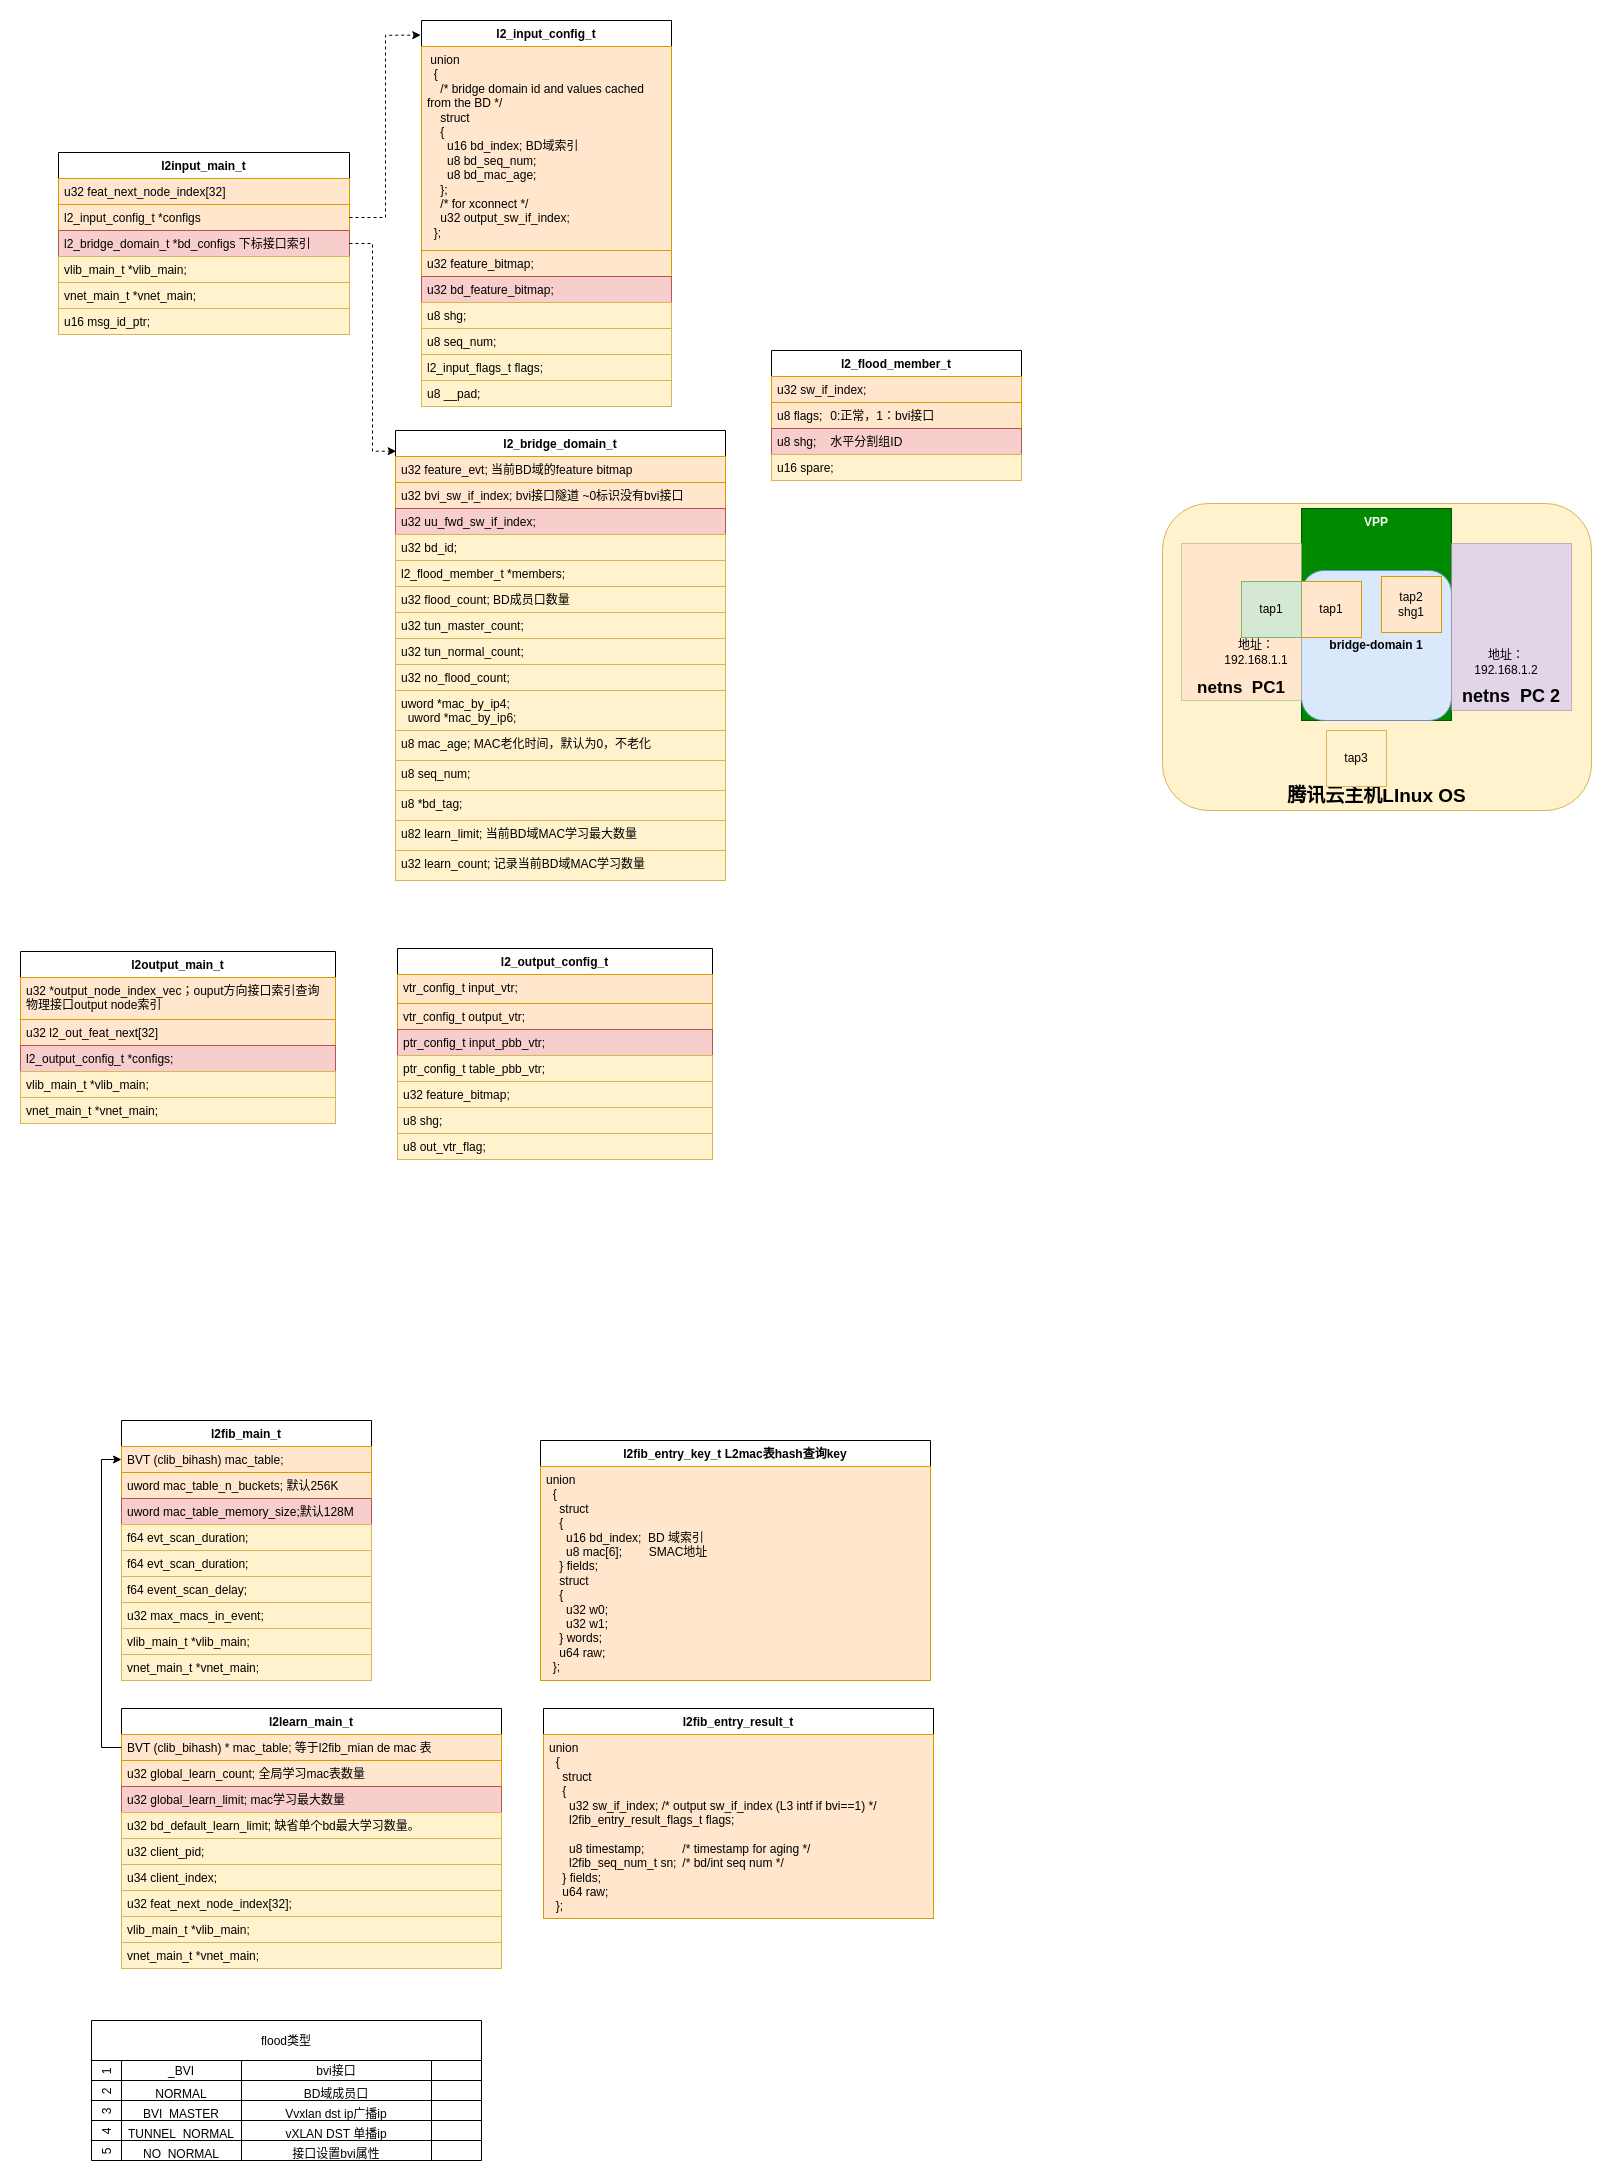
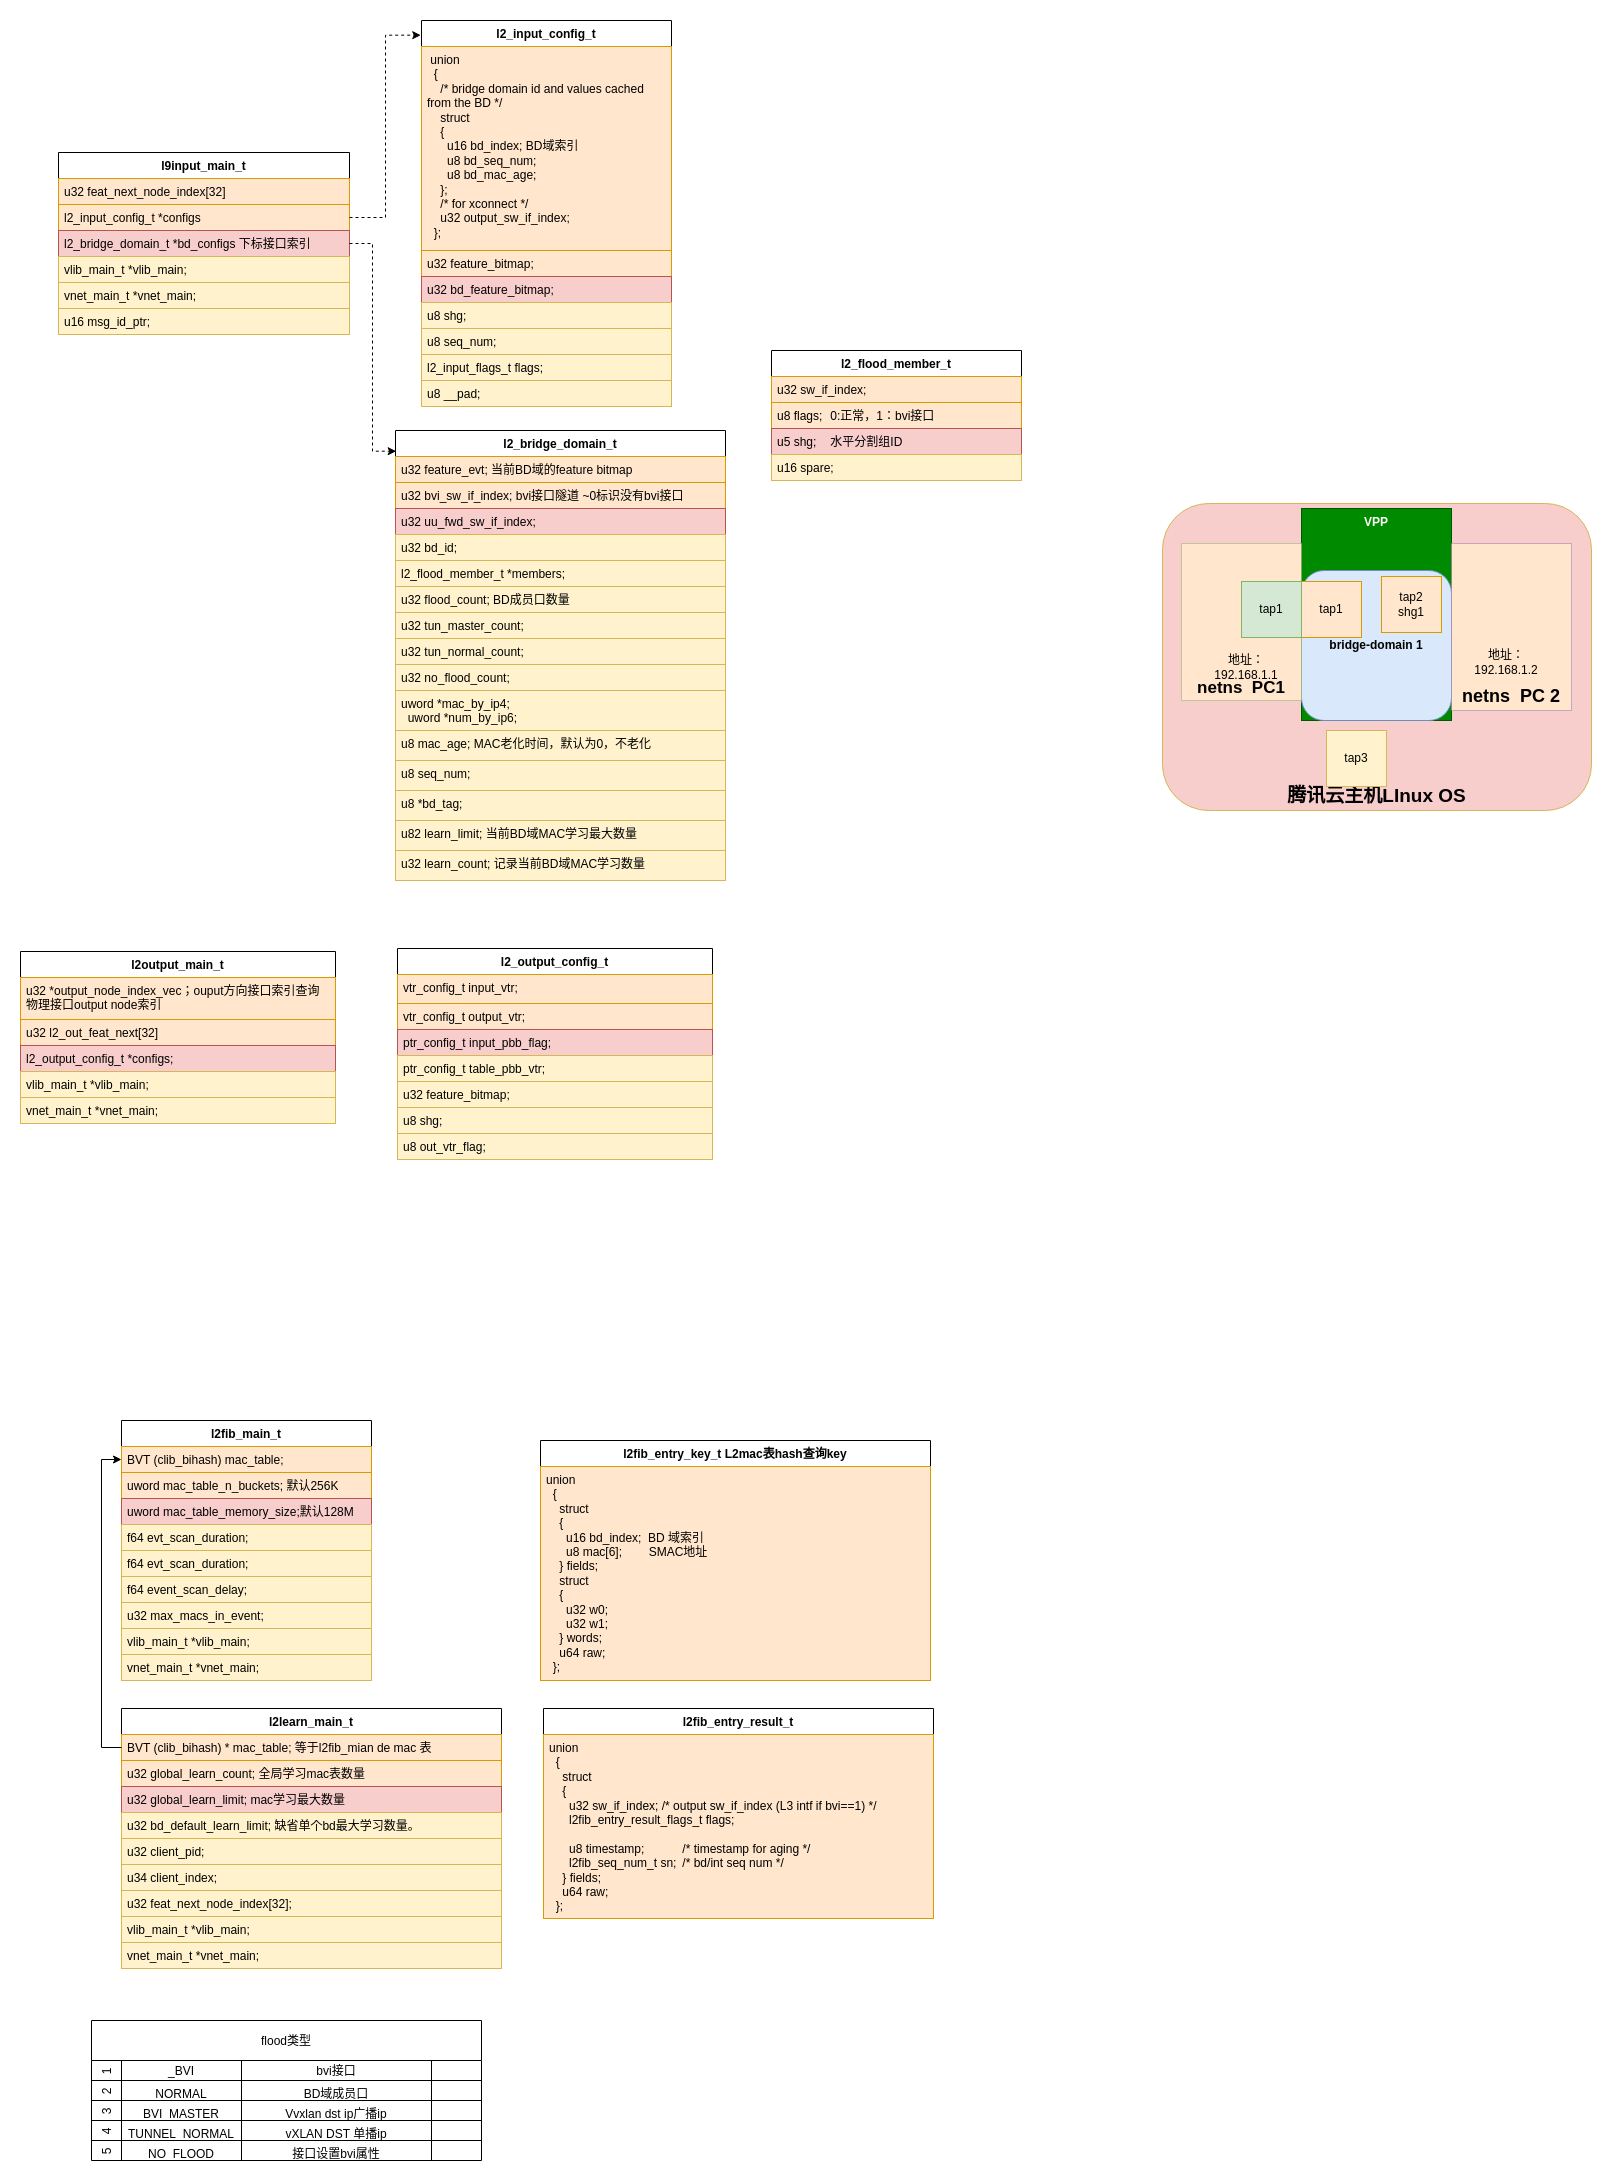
- <mxCell id="7" value="l2input_main_t" style="swimlane;fontStyle=1;align=center;verticalAlign=top;childLayout=stackLayout;horizontal=1;startSize=26;horizontalStack=0;resizeParent=1;resizeParentMax=0;resizeLast=0;collapsible=1;marginBottom=0;whiteSpace=wrap;html=1;" parent="1" vertex="1"><mxGeometry x="58" y="152" width="291" height="182" as="geometry" /></mxCell>
+ <mxCell id="7" value="l9input_main_t" style="swimlane;fontStyle=1;align=center;verticalAlign=top;childLayout=stackLayout;horizontal=1;startSize=26;horizontalStack=0;resizeParent=1;resizeParentMax=0;resizeLast=0;collapsible=1;marginBottom=0;whiteSpace=wrap;html=1;" parent="1" vertex="1"><mxGeometry x="58" y="152" width="291" height="182" as="geometry" /></mxCell>
- <mxCell id="73" value="u8 shg;&lt;span style=&quot;white-space:pre&quot;&gt;&#09;&lt;/span&gt;水平分割组ID" style="text;strokeColor=#b85450;fillColor=#f8cecc;align=left;verticalAlign=top;spacingLeft=4;spacingRight=4;overflow=hidden;rotatable=0;points=[[0,0.5],[1,0.5]];portConstraint=eastwest;whiteSpace=wrap;html=1;" parent="70" vertex="1"><mxGeometry y="78" width="250" height="26" as="geometry" /></mxCell>
+ <mxCell id="73" value="u5 shg;&lt;span style=&quot;white-space:pre&quot;&gt;&#09;&lt;/span&gt;水平分割组ID" style="text;strokeColor=#b85450;fillColor=#f8cecc;align=left;verticalAlign=top;spacingLeft=4;spacingRight=4;overflow=hidden;rotatable=0;points=[[0,0.5],[1,0.5]];portConstraint=eastwest;whiteSpace=wrap;html=1;" parent="70" vertex="1"><mxGeometry y="78" width="250" height="26" as="geometry" /></mxCell>
- <mxCell id="5" value="&lt;div style=&quot;font-size: 18px;&quot;&gt;&lt;br style=&quot;font-size: 18px;&quot;&gt;&lt;/div&gt;&lt;div style=&quot;font-size: 18px;&quot;&gt;&lt;br style=&quot;font-size: 18px;&quot;&gt;&lt;/div&gt;&lt;div style=&quot;font-size: 18px;&quot;&gt;&lt;br style=&quot;font-size: 18px;&quot;&gt;&lt;/div&gt;&lt;div style=&quot;font-size: 18px;&quot;&gt;&lt;br style=&quot;font-size: 18px;&quot;&gt;&lt;/div&gt;&lt;div style=&quot;font-size: 18px;&quot;&gt;&lt;br style=&quot;font-size: 18px;&quot;&gt;&lt;/div&gt;&lt;div style=&quot;font-size: 18px;&quot;&gt;&lt;br style=&quot;font-size: 18px;&quot;&gt;&lt;/div&gt;&lt;div style=&quot;font-size: 18px;&quot;&gt;&lt;br style=&quot;font-size: 18px;&quot;&gt;&lt;/div&gt;&lt;div style=&quot;font-size: 18px;&quot;&gt;netns&amp;nbsp; PC 2&lt;/div&gt;" style="rounded=0;whiteSpace=wrap;html=1;dashed=1;dashPattern=1 1;fillColor=#e1d5e7;strokeColor=#9673a6;verticalAlign=bottom;fontSize=18;fontStyle=1" parent="1" vertex="1"><mxGeometry x="1451" y="543" width="120" height="167" as="geometry" /></mxCell>
+ <mxCell id="5" value="&lt;div style=&quot;font-size: 18px;&quot;&gt;&lt;br style=&quot;font-size: 18px;&quot;&gt;&lt;/div&gt;&lt;div style=&quot;font-size: 18px;&quot;&gt;&lt;br style=&quot;font-size: 18px;&quot;&gt;&lt;/div&gt;&lt;div style=&quot;font-size: 18px;&quot;&gt;&lt;br style=&quot;font-size: 18px;&quot;&gt;&lt;/div&gt;&lt;div style=&quot;font-size: 18px;&quot;&gt;&lt;br style=&quot;font-size: 18px;&quot;&gt;&lt;/div&gt;&lt;div style=&quot;font-size: 18px;&quot;&gt;&lt;br style=&quot;font-size: 18px;&quot;&gt;&lt;/div&gt;&lt;div style=&quot;font-size: 18px;&quot;&gt;&lt;br style=&quot;font-size: 18px;&quot;&gt;&lt;/div&gt;&lt;div style=&quot;font-size: 18px;&quot;&gt;&lt;br style=&quot;font-size: 18px;&quot;&gt;&lt;/div&gt;&lt;div style=&quot;font-size: 18px;&quot;&gt;netns&amp;nbsp; PC 2&lt;/div&gt;" style="rounded=0;whiteSpace=wrap;html=1;dashed=1;dashPattern=1 1;fillColor=#ffe6cc;strokeColor=#9673a6;verticalAlign=bottom;fontSize=18;fontStyle=1;" parent="1" vertex="1"><mxGeometry x="1451" y="543" width="120" height="167" as="geometry" /></mxCell>
- <mxCell id="57" value="地址：192.168.1.1" style="text;html=1;align=center;verticalAlign=middle;whiteSpace=wrap;rounded=0;" parent="1" vertex="1"><mxGeometry x="1211" y="637" width="90" height="30" as="geometry" /></mxCell>
+ <mxCell id="57" value="地址：192.168.1.1" style="text;html=1;align=center;verticalAlign=middle;whiteSpace=wrap;rounded=0;" parent="1" vertex="1"><mxGeometry x="1201" y="652" width="90" height="30" as="geometry" /></mxCell>
- <mxCell id="32" value="&lt;div&gt;uword *mac_by_ip4;&lt;/div&gt;&lt;div&gt;&amp;nbsp; uword *mac_by_ip6;&lt;/div&gt;" style="text;strokeColor=#d6b656;fillColor=#fff2cc;align=left;verticalAlign=top;spacingLeft=4;spacingRight=4;overflow=hidden;rotatable=0;points=[[0,0.5],[1,0.5]];portConstraint=eastwest;whiteSpace=wrap;html=1;" parent="22" vertex="1"><mxGeometry y="260" width="330" height="40" as="geometry" /></mxCell>
+ <mxCell id="32" value="&lt;div&gt;uword *mac_by_ip4;&lt;/div&gt;&lt;div&gt;&amp;nbsp; uword *num_by_ip6;&lt;/div&gt;" style="text;strokeColor=#d6b656;fillColor=#fff2cc;align=left;verticalAlign=top;spacingLeft=4;spacingRight=4;overflow=hidden;rotatable=0;points=[[0,0.5],[1,0.5]];portConstraint=eastwest;whiteSpace=wrap;html=1;" parent="22" vertex="1"><mxGeometry y="260" width="330" height="40" as="geometry" /></mxCell>
- <mxCell id="2" value="腾讯云主机LInux OS" style="rounded=1;whiteSpace=wrap;html=1;fillColor=#fff2cc;strokeColor=#d6b656;verticalAlign=bottom;fontStyle=1;fontSize=19;" parent="1" vertex="1"><mxGeometry x="1162" y="503" width="429" height="307" as="geometry" /></mxCell>
+ <mxCell id="2" value="腾讯云主机LInux OS" style="rounded=1;whiteSpace=wrap;html=1;fillColor=#f8cecc;strokeColor=#d6b656;verticalAlign=bottom;fontStyle=1;fontSize=19;" parent="1" vertex="1"><mxGeometry x="1162" y="503" width="429" height="307" as="geometry" /></mxCell>
- <mxCell id="85" value="ptr_config_t input_pbb_vtr;" style="text;strokeColor=#b85450;fillColor=#f8cecc;align=left;verticalAlign=top;spacingLeft=4;spacingRight=4;overflow=hidden;rotatable=0;points=[[0,0.5],[1,0.5]];portConstraint=eastwest;whiteSpace=wrap;html=1;" vertex="1" parent="82"><mxGeometry y="81" width="315" height="26" as="geometry" /></mxCell>
+ <mxCell id="85" value="ptr_config_t input_pbb_flag;" style="text;strokeColor=#b85450;fillColor=#f8cecc;align=left;verticalAlign=top;spacingLeft=4;spacingRight=4;overflow=hidden;rotatable=0;points=[[0,0.5],[1,0.5]];portConstraint=eastwest;whiteSpace=wrap;html=1;" vertex="1" parent="82"><mxGeometry y="81" width="315" height="26" as="geometry" /></mxCell>
- <mxCell id="108" value="NO_NORMAL" style="swimlane;swimlaneHead=0;swimlaneBody=0;fontStyle=0;connectable=0;strokeColor=inherit;fillColor=none;startSize=0;collapsible=0;recursiveResize=0;expand=0;verticalAlign=top;" vertex="1" parent="107"><mxGeometry x="30" width="120" height="20" as="geometry"><mxRectangle width="120" height="20" as="alternateBounds" /></mxGeometry></mxCell>
+ <mxCell id="108" value="NO_FLOOD" style="swimlane;swimlaneHead=0;swimlaneBody=0;fontStyle=0;connectable=0;strokeColor=inherit;fillColor=none;startSize=0;collapsible=0;recursiveResize=0;expand=0;verticalAlign=top;" vertex="1" parent="107"><mxGeometry x="30" width="120" height="20" as="geometry"><mxRectangle width="120" height="20" as="alternateBounds" /></mxGeometry></mxCell>
